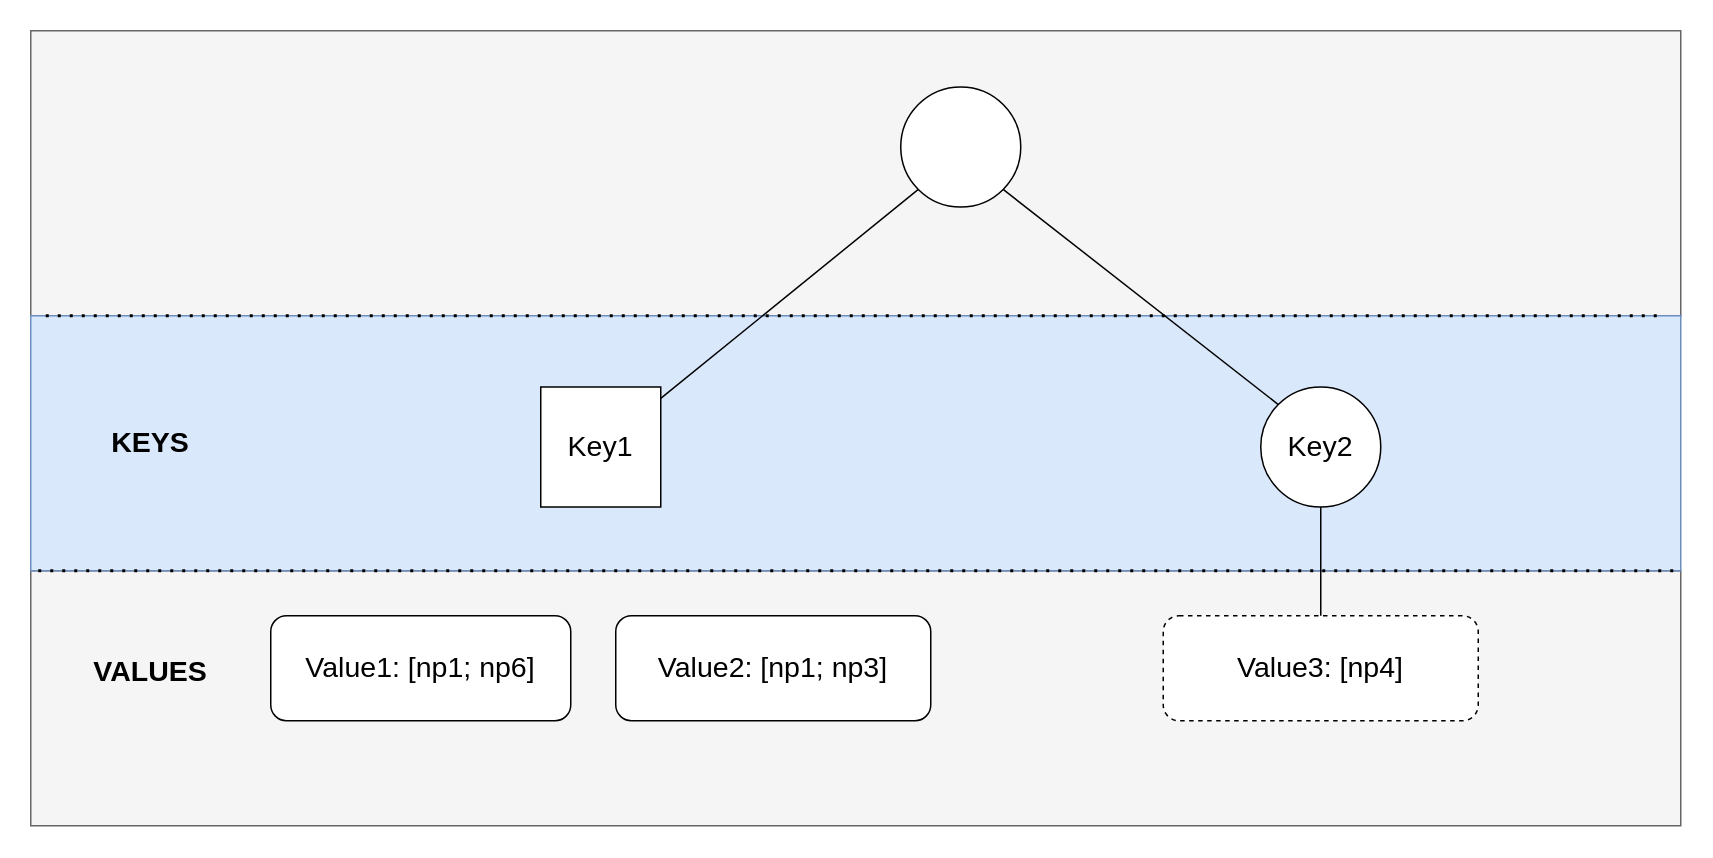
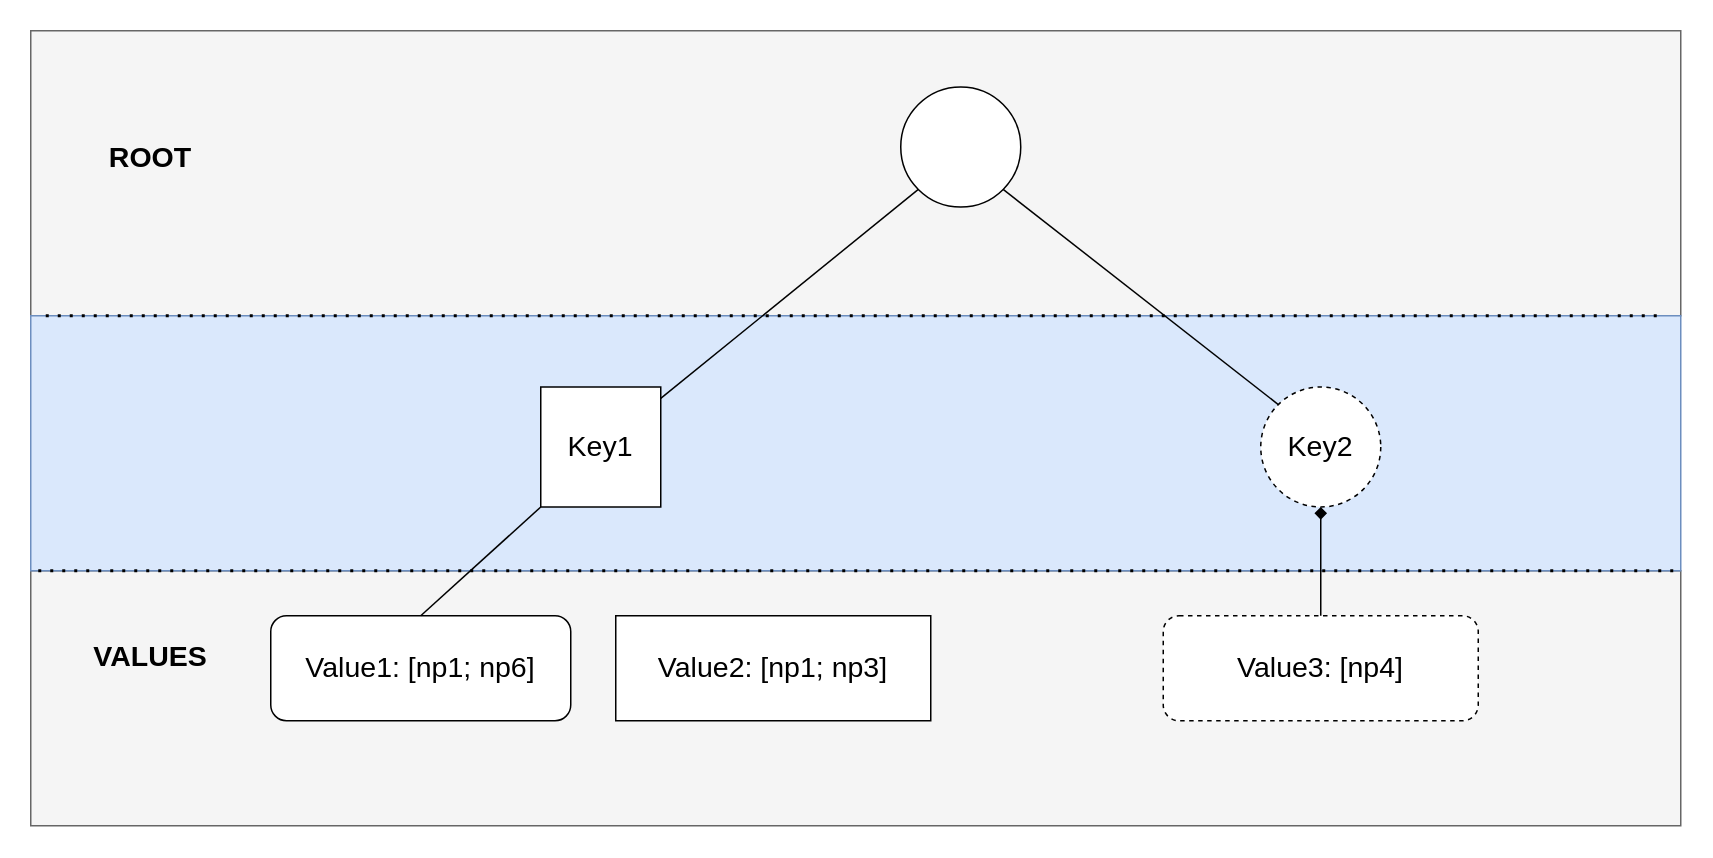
+ <mxCell id="17" value="&lt;b style=&quot;font-size: 19px;&quot;&gt;ROOT&lt;/b&gt;" style="text;html=1;strokeColor=none;fillColor=none;align=center;verticalAlign=middle;whiteSpace=wrap;rounded=0;fontSize=19;" parent="1" vertex="1"><mxGeometry x="70" y="90" width="60" height="30" as="geometry" /></mxCell>
- <mxCell id="18" value="&lt;b style=&quot;font-size: 19px;&quot;&gt;KEYS&lt;/b&gt;" style="text;html=1;strokeColor=none;fillColor=none;align=center;verticalAlign=middle;whiteSpace=wrap;rounded=0;fontSize=19;" parent="1" vertex="1"><mxGeometry x="70" y="280" width="60" height="30" as="geometry" /></mxCell>
- <mxCell id="7" value="Key2" style="ellipse;whiteSpace=wrap;html=1;aspect=fixed;fontSize=19;" parent="1" vertex="1"><mxGeometry x="840" y="257.5" width="80" height="80" as="geometry" /></mxCell>
+ <mxCell id="7" value="Key2" style="ellipse;whiteSpace=wrap;html=1;aspect=fixed;fontSize=19;dashed=1;" parent="1" vertex="1"><mxGeometry x="840" y="257.5" width="80" height="80" as="geometry" /></mxCell>
- <mxCell id="14" value="" style="endArrow=none;html=1;rounded=0;entryX=0.5;entryY=1;entryDx=0;entryDy=0;exitX=0.5;exitY=0;exitDx=0;exitDy=0;fontSize=19;" parent="1" source="10" target="7" edge="1"><mxGeometry width="50" height="50" relative="1" as="geometry"><mxPoint x="880" y="410" as="sourcePoint" /><mxPoint x="930" y="327.5" as="targetPoint" /></mxGeometry></mxCell>
+ <mxCell id="14" value="" style="endArrow=diamond;html=1;rounded=0;entryX=0.5;entryY=1;entryDx=0;entryDy=0;exitX=0.5;exitY=0;exitDx=0;exitDy=0;fontSize=19;" parent="1" source="10" target="7" edge="1"><mxGeometry width="50" height="50" relative="1" as="geometry"><mxPoint x="880" y="410" as="sourcePoint" /><mxPoint x="930" y="327.5" as="targetPoint" /></mxGeometry></mxCell>
+ <mxCell id="13" value="" style="endArrow=none;html=1;rounded=0;entryX=0;entryY=1;entryDx=0;entryDy=0;exitX=0.5;exitY=0;exitDx=0;exitDy=0;fontSize=19;" parent="1" source="8" target="6" edge="1"><mxGeometry width="50" height="50" relative="1" as="geometry"><mxPoint x="250" y="407.5" as="sourcePoint" /><mxPoint x="270" y="357.5" as="targetPoint" /></mxGeometry></mxCell>
- <mxCell id="9" value="Value2: [np1; np3]" style="rounded=1;whiteSpace=wrap;html=1;fontSize=19;" parent="1" vertex="1"><mxGeometry x="410" y="410" width="210" height="70" as="geometry" /></mxCell>
+ <mxCell id="9" value="Value2: [np1; np3]" style="whiteSpace=wrap;html=1;fontSize=19;rounded=0;" parent="1" vertex="1"><mxGeometry x="410" y="410" width="210" height="70" as="geometry" /></mxCell>
- <mxCell id="19" value="&lt;b style=&quot;font-size: 19px;&quot;&gt;VALUES&lt;/b&gt;" style="text;html=1;strokeColor=none;fillColor=none;align=center;verticalAlign=middle;whiteSpace=wrap;rounded=0;fontSize=19;" parent="1" vertex="1"><mxGeometry x="70" y="432.5" width="60" height="30" as="geometry" /></mxCell>
+ <mxCell id="19" value="&lt;b style=&quot;font-size: 19px;&quot;&gt;VALUES&lt;/b&gt;" style="text;html=1;strokeColor=none;fillColor=none;align=center;verticalAlign=middle;whiteSpace=wrap;rounded=0;fontSize=19;" parent="1" vertex="1"><mxGeometry x="70" y="422.5" width="60" height="30" as="geometry" /></mxCell>
